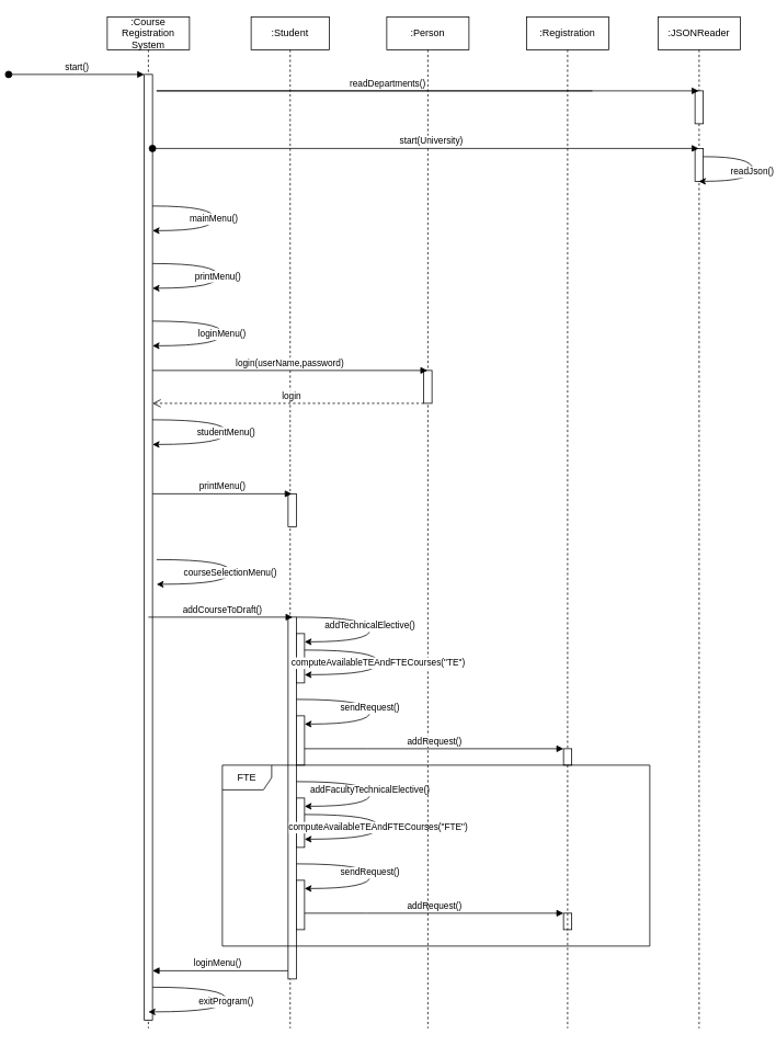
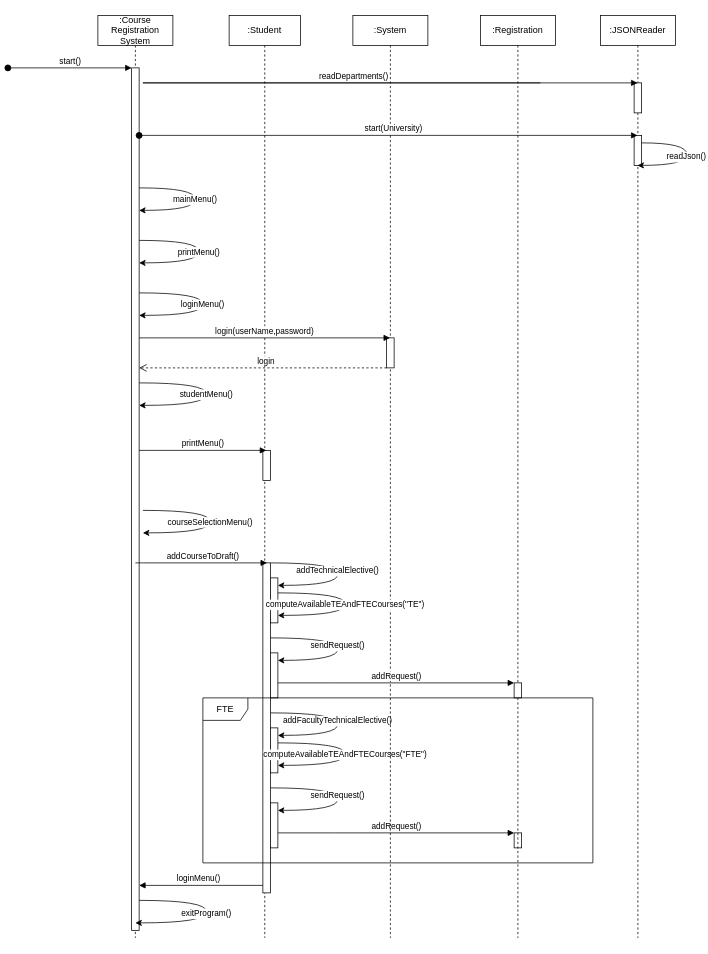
- <mxCell id="15" value=":Person" style="shape=umlLifeline;perimeter=lifelinePerimeter;whiteSpace=wrap;html=1;container=0;dropTarget=0;collapsible=0;recursiveResize=0;outlineConnect=0;portConstraint=eastwest;newEdgeStyle={&quot;edgeStyle&quot;:&quot;elbowEdgeStyle&quot;,&quot;elbow&quot;:&quot;vertical&quot;,&quot;curved&quot;:0,&quot;rounded&quot;:0};" parent="1" vertex="1"><mxGeometry x="360" y="20" width="100" height="1230" as="geometry" /></mxCell>
+ <mxCell id="15" value=":System" style="shape=umlLifeline;perimeter=lifelinePerimeter;whiteSpace=wrap;html=1;container=0;dropTarget=0;collapsible=0;recursiveResize=0;outlineConnect=0;portConstraint=eastwest;newEdgeStyle={&quot;edgeStyle&quot;:&quot;elbowEdgeStyle&quot;,&quot;elbow&quot;:&quot;vertical&quot;,&quot;curved&quot;:0,&quot;rounded&quot;:0};" parent="1" vertex="1"><mxGeometry x="360" y="20" width="100" height="1230" as="geometry" /></mxCell>
